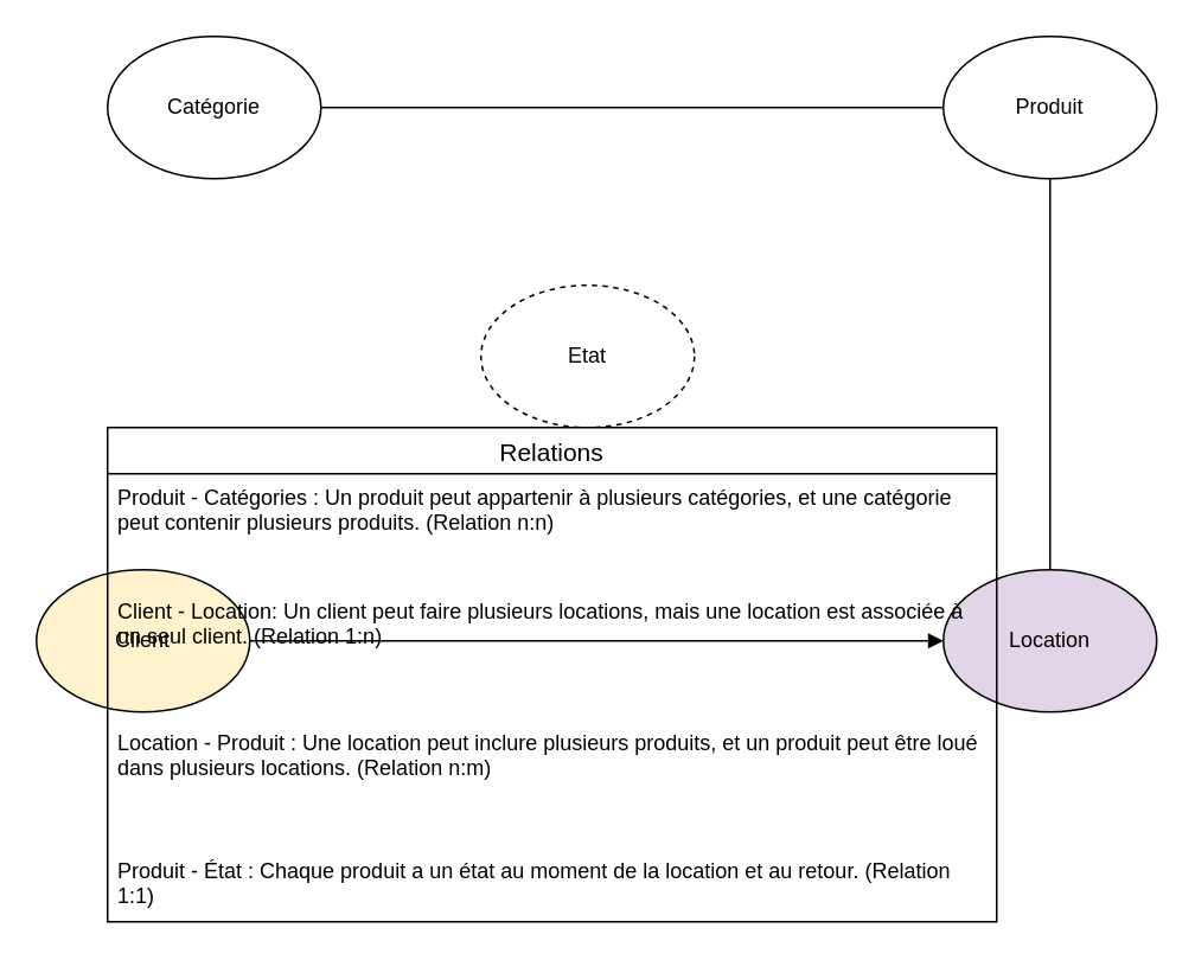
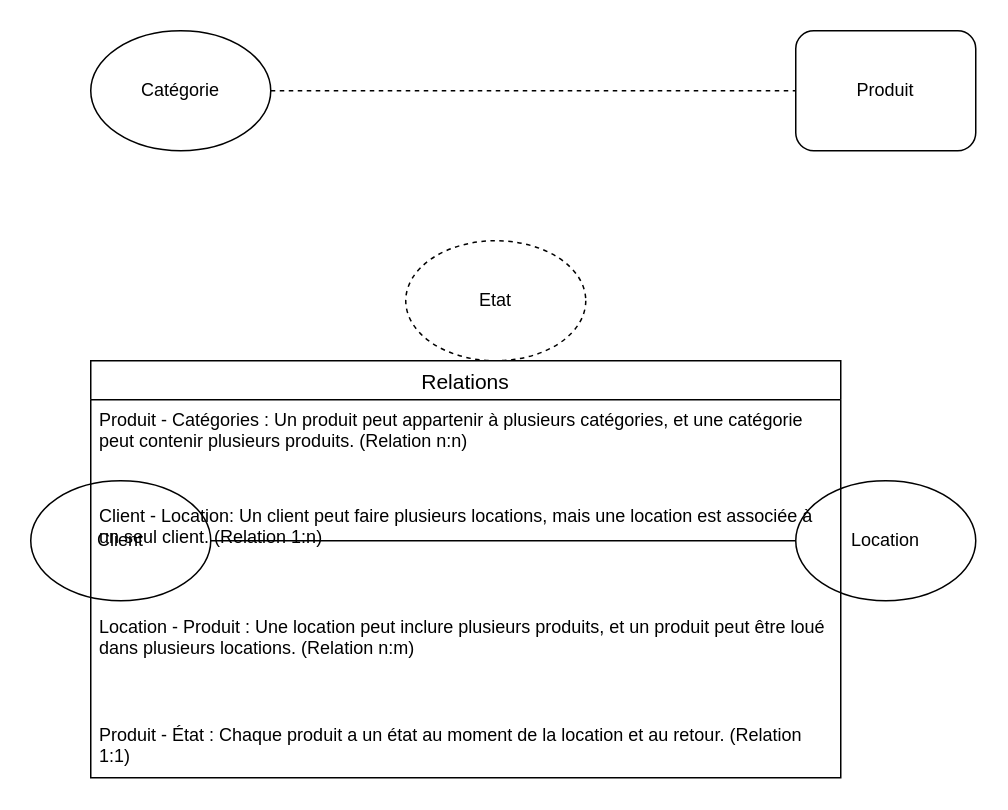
- <mxCell id="7" value="" style="endArrow=none;html=1;rounded=0;entryX=0;entryY=0.5;entryDx=0;entryDy=0;exitX=1;exitY=0.5;exitDx=0;exitDy=0;" edge="1" parent="1" source="6" target="4"><mxGeometry relative="1" as="geometry"><mxPoint x="50" y="250" as="sourcePoint" /><mxPoint x="210" y="250" as="targetPoint" /></mxGeometry></mxCell>
+ <mxCell id="7" value="" style="endArrow=none;html=1;rounded=0;entryX=0;entryY=0.5;entryDx=0;entryDy=0;exitX=1;exitY=0.5;exitDx=0;exitDy=0;dashed=1;" edge="1" parent="1" source="6" target="4"><mxGeometry relative="1" as="geometry"><mxPoint x="50" y="250" as="sourcePoint" /><mxPoint x="210" y="250" as="targetPoint" /></mxGeometry></mxCell>
- <mxCell id="4" value="Produit" style="ellipse;whiteSpace=wrap;html=1;" vertex="1" parent="1"><mxGeometry x="530" y="20" width="120" height="80" as="geometry" /></mxCell>
+ <mxCell id="4" value="Produit" style="whiteSpace=wrap;html=1;rounded=1;" vertex="1" parent="1"><mxGeometry x="530" y="20" width="120" height="80" as="geometry" /></mxCell>
- <mxCell id="8" value="" style="endArrow=none;html=1;rounded=0;entryX=0.5;entryY=1;entryDx=0;entryDy=0;exitX=0.5;exitY=0;exitDx=0;exitDy=0;" edge="1" parent="1" source="3" target="4"><mxGeometry relative="1" as="geometry"><mxPoint x="110" y="250" as="sourcePoint" /><mxPoint x="270" y="250" as="targetPoint" /></mxGeometry></mxCell>
- <mxCell id="2" value="Client" style="ellipse;whiteSpace=wrap;html=1;fillColor=#fff2cc;" vertex="1" parent="1"><mxGeometry x="20" y="320" width="120" height="80" as="geometry" /></mxCell>
+ <mxCell id="2" value="Client" style="ellipse;whiteSpace=wrap;html=1;" vertex="1" parent="1"><mxGeometry x="20" y="320" width="120" height="80" as="geometry" /></mxCell>
- <mxCell id="9" value="" style="endArrow=block;html=1;rounded=0;exitX=1;exitY=0.5;exitDx=0;exitDy=0;entryX=0;entryY=0.5;entryDx=0;entryDy=0;" edge="1" parent="1" source="2" target="3"><mxGeometry relative="1" as="geometry"><mxPoint x="110" y="250" as="sourcePoint" /><mxPoint x="270" y="250" as="targetPoint" /></mxGeometry></mxCell>
+ <mxCell id="9" value="" style="endArrow=none;html=1;rounded=0;exitX=1;exitY=0.5;exitDx=0;exitDy=0;entryX=0;entryY=0.5;entryDx=0;entryDy=0;" edge="1" parent="1" source="2" target="3"><mxGeometry relative="1" as="geometry"><mxPoint x="110" y="250" as="sourcePoint" /><mxPoint x="270" y="250" as="targetPoint" /></mxGeometry></mxCell>
- <mxCell id="3" value="Location" style="ellipse;whiteSpace=wrap;html=1;fillColor=#e1d5e7;" vertex="1" parent="1"><mxGeometry x="530" y="320" width="120" height="80" as="geometry" /></mxCell>
+ <mxCell id="3" value="Location" style="ellipse;whiteSpace=wrap;html=1;" vertex="1" parent="1"><mxGeometry x="530" y="320" width="120" height="80" as="geometry" /></mxCell>
